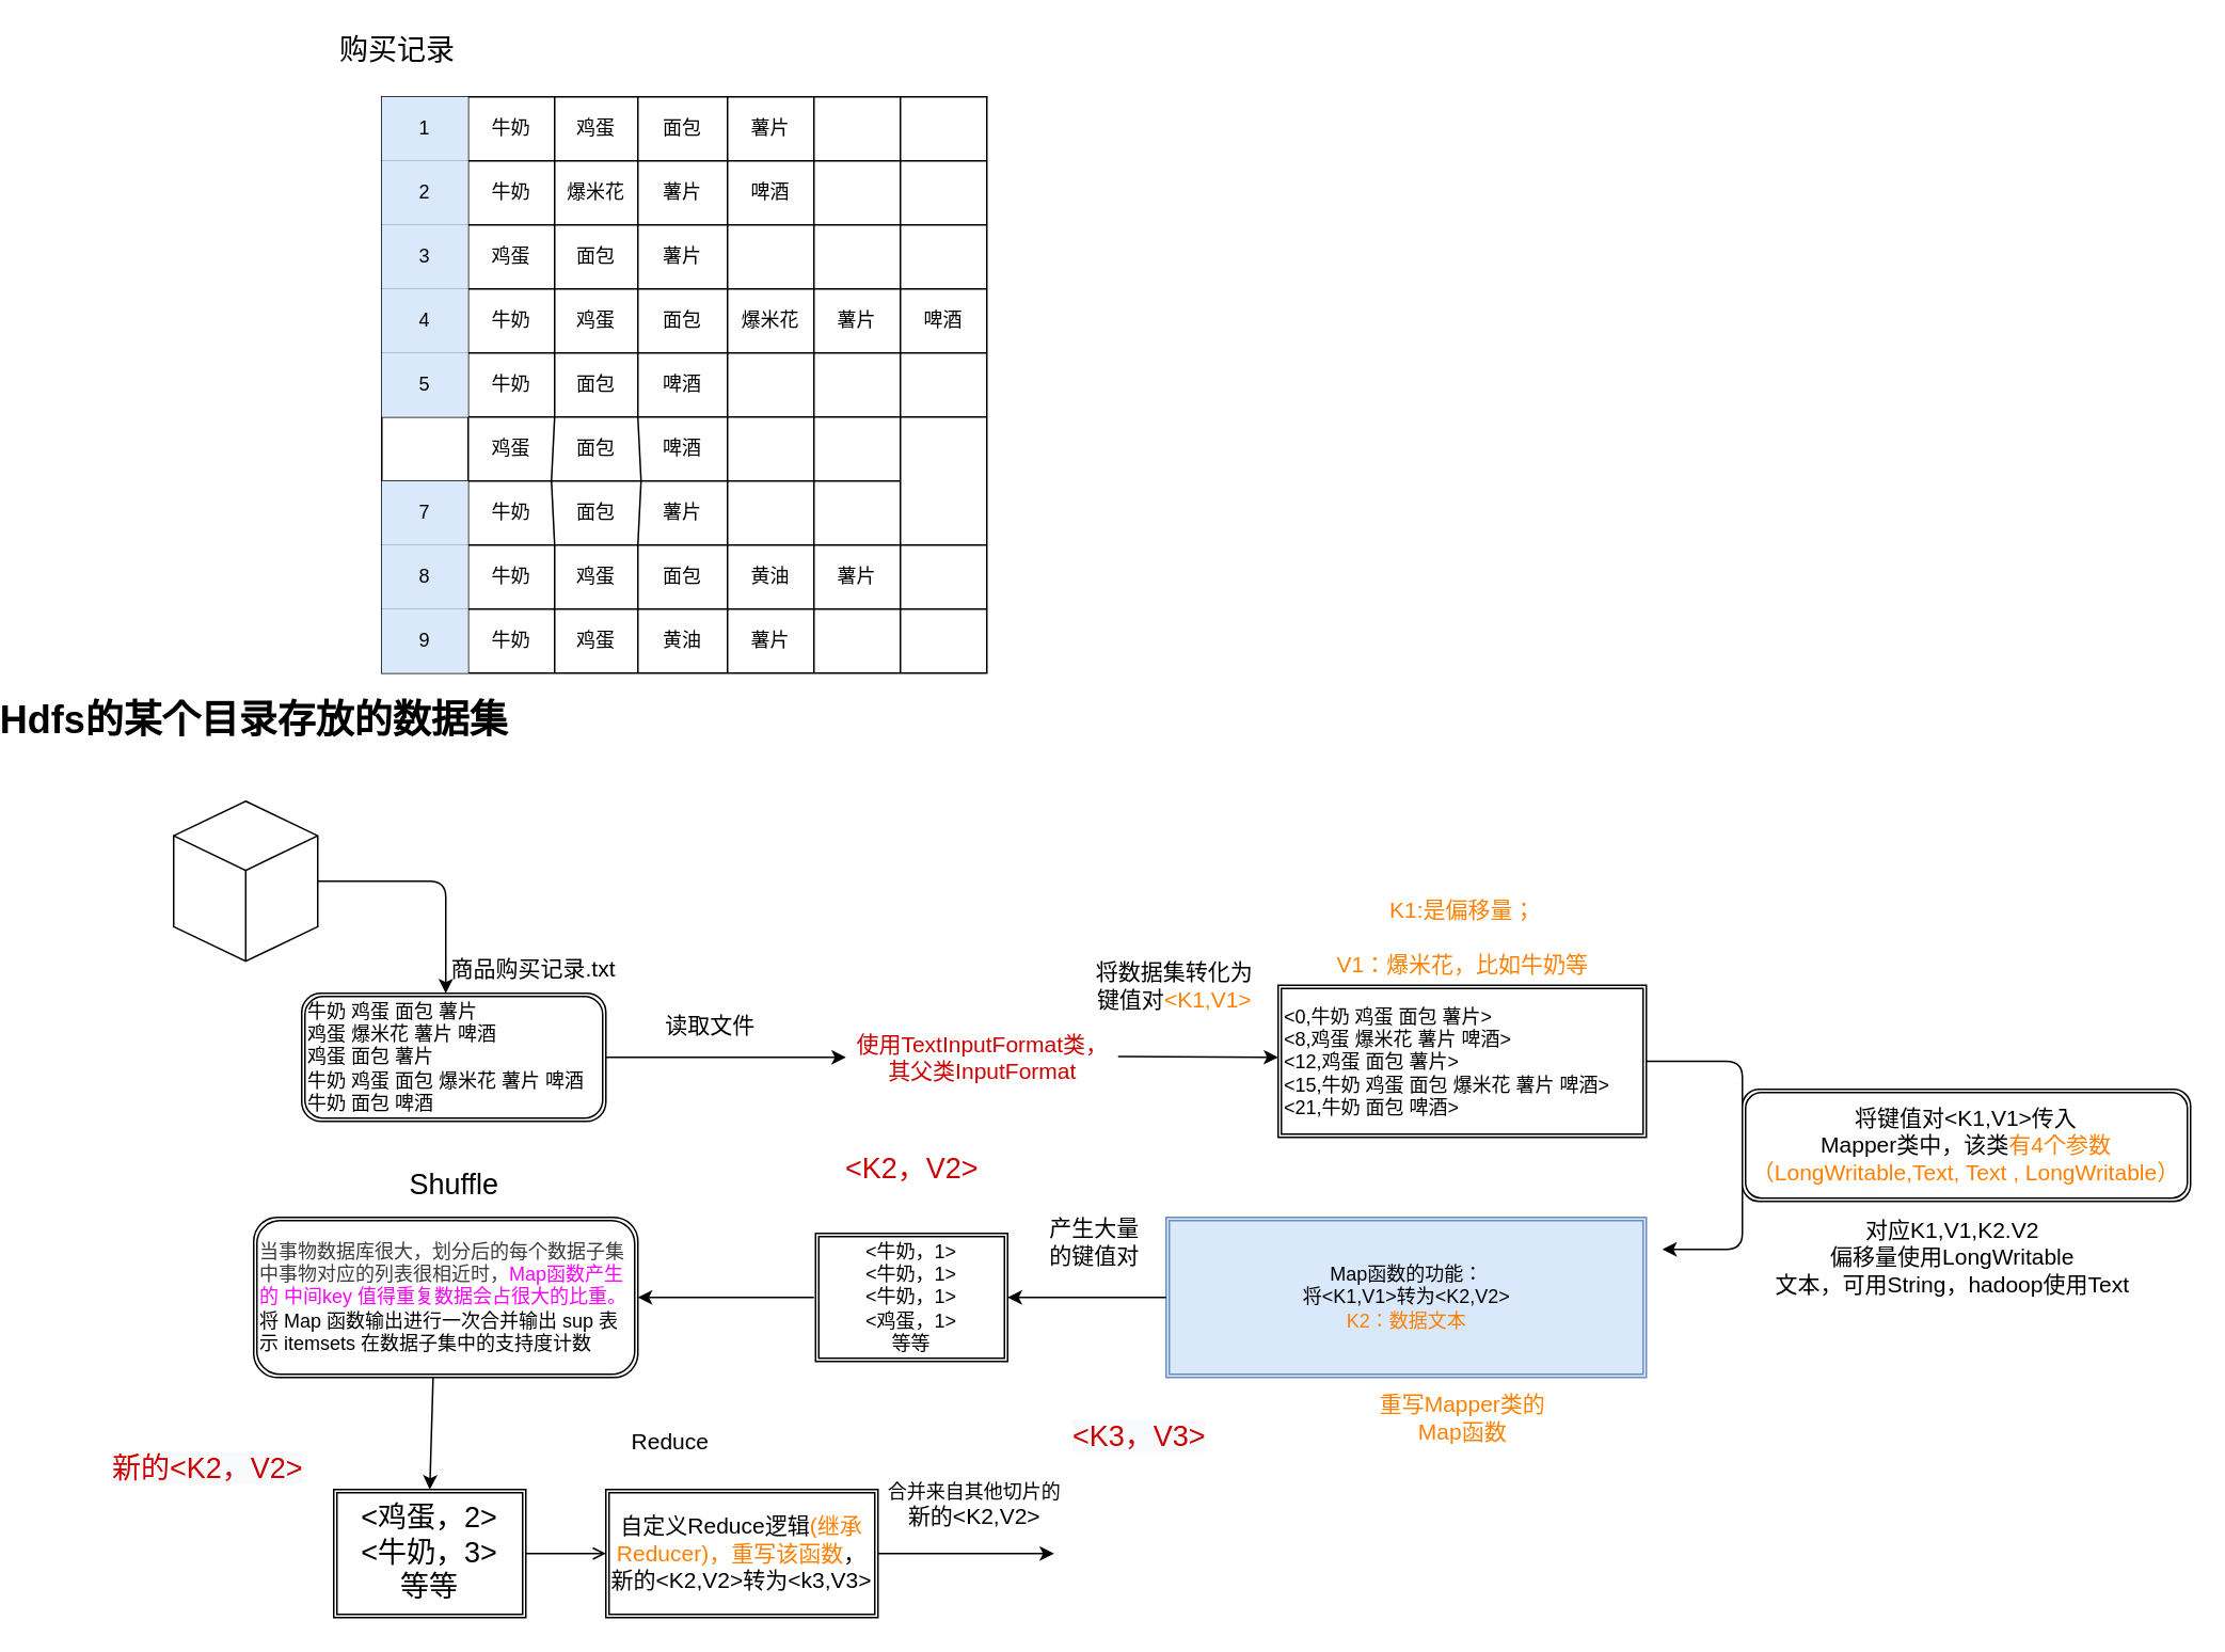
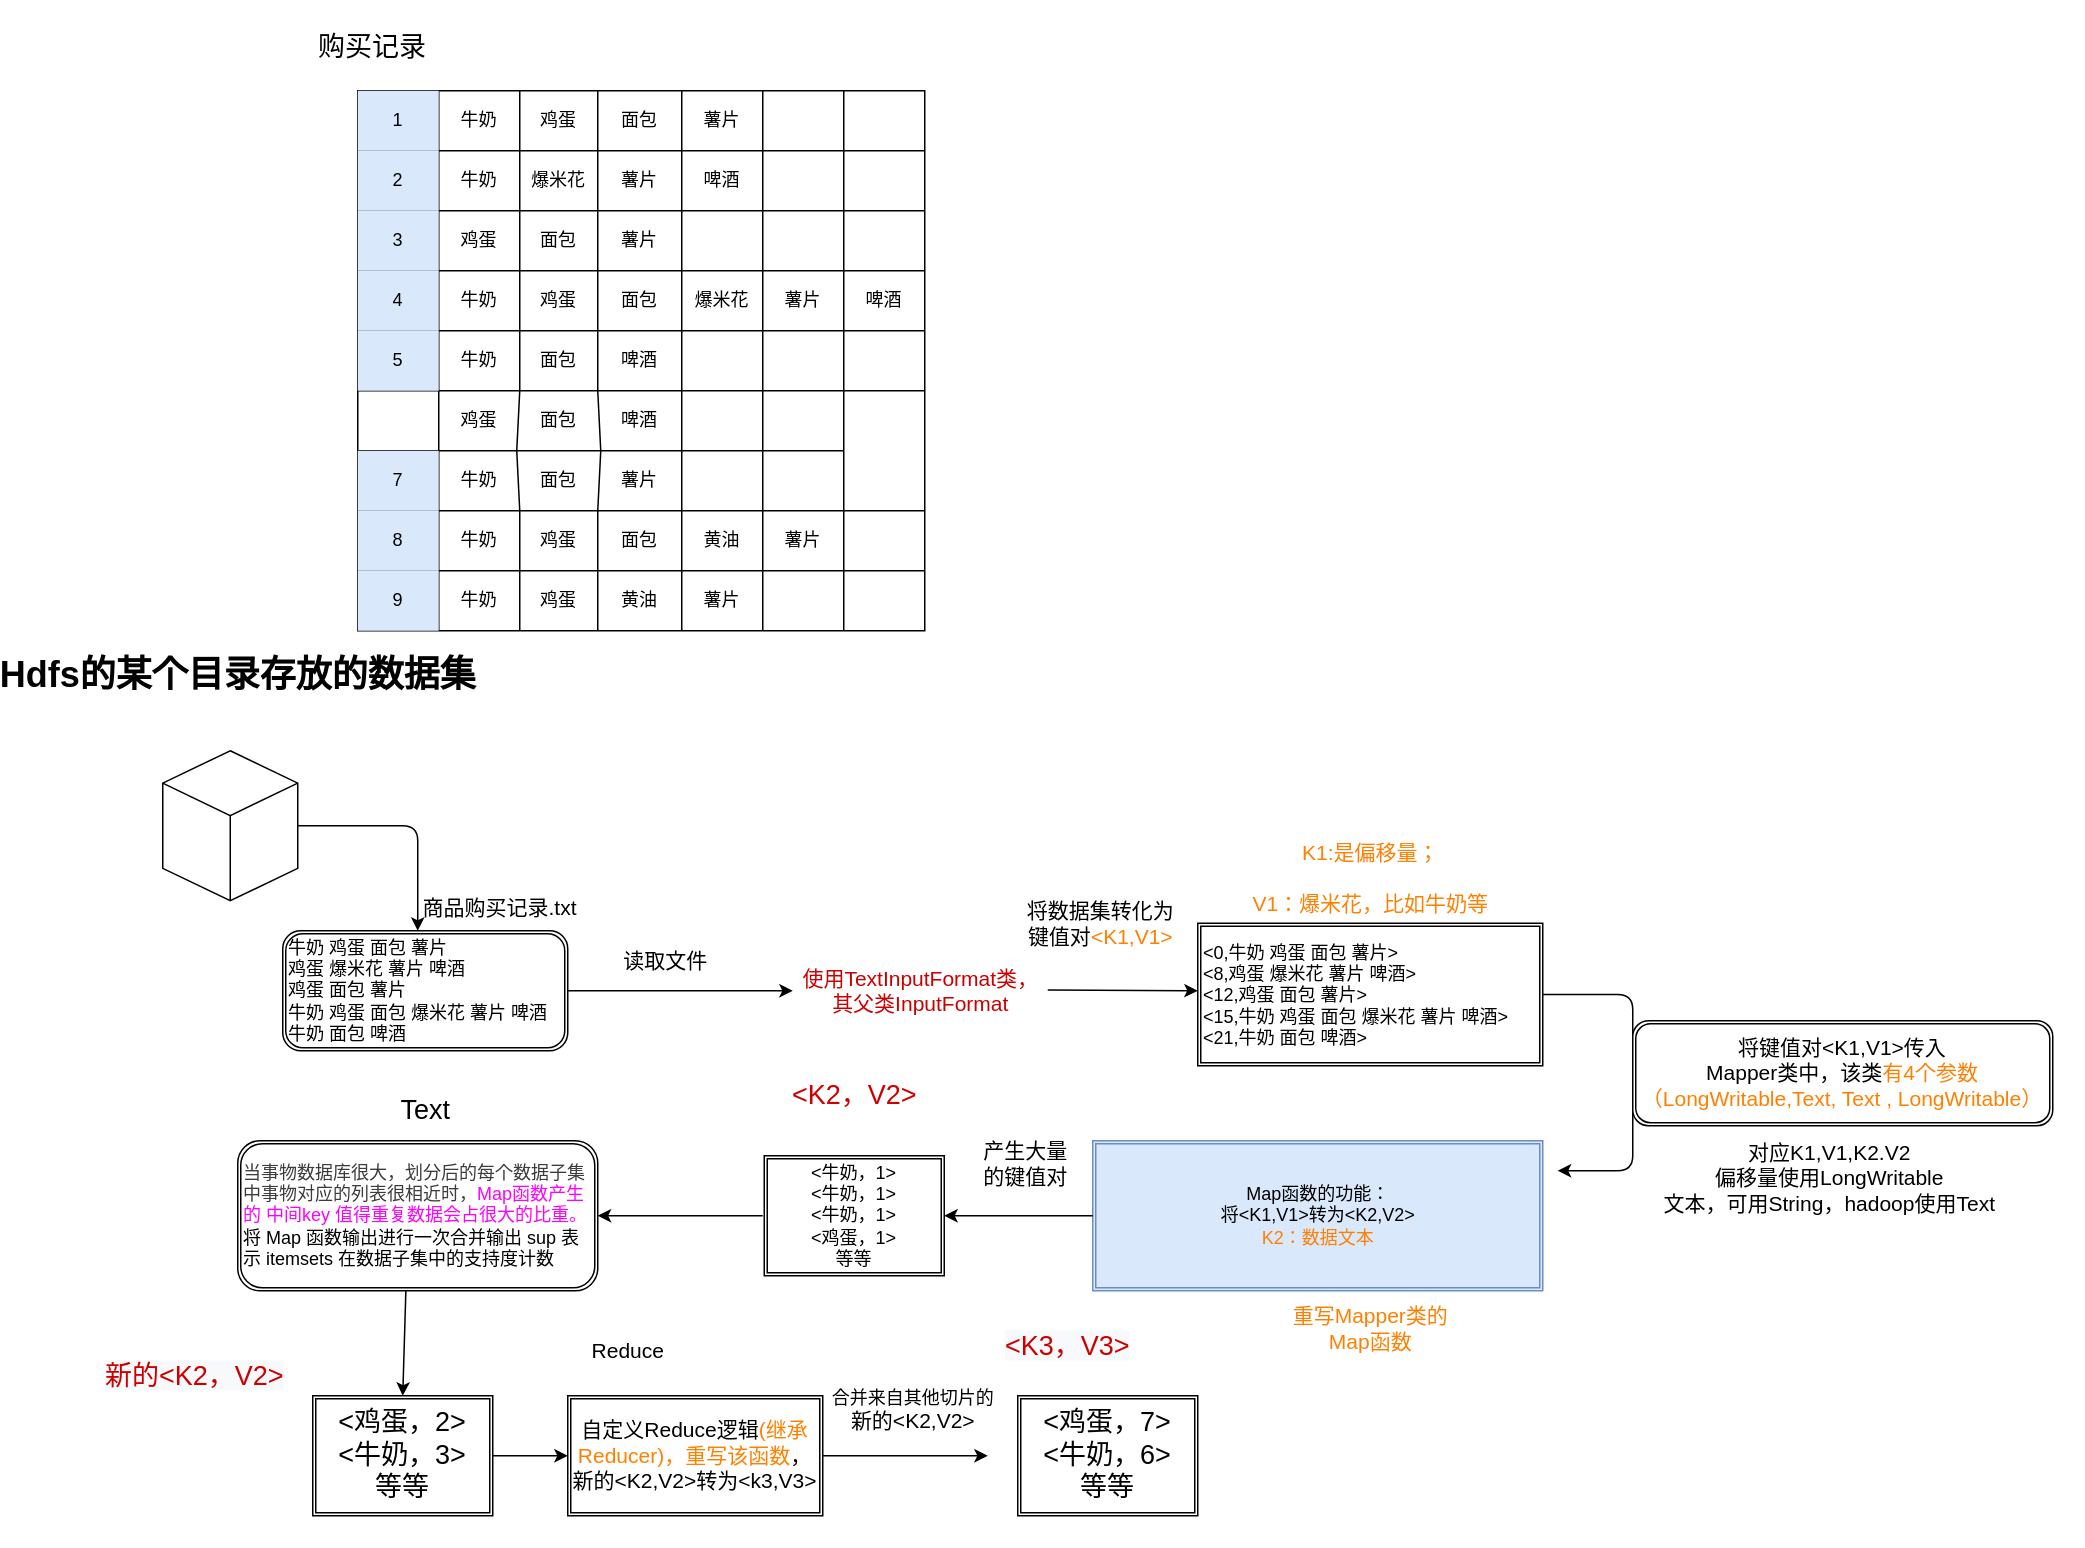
- <mxCell id="99" value="&lt;font style=&quot;font-size: 18px&quot;&gt;Shuffle&lt;/font&gt;" style="text;html=1;align=center;verticalAlign=middle;resizable=0;points=[];autosize=1;" vertex="1" parent="1"><mxGeometry x="200" y="730" width="70" height="20" as="geometry" /></mxCell>
+ <mxCell id="99" value="&lt;font style=&quot;font-size: 18px&quot;&gt;Text&lt;/font&gt;" style="text;html=1;align=center;verticalAlign=middle;resizable=0;points=[];autosize=1;" vertex="1" parent="1"><mxGeometry x="200" y="730" width="70" height="20" as="geometry" /></mxCell>
- <mxCell id="102" value="" style="endArrow=open;html=1;exitX=1;exitY=0.5;exitDx=0;exitDy=0;entryX=0;entryY=0.5;entryDx=0;entryDy=0;" edge="1" parent="1" source="101" target="103"><mxGeometry width="50" height="50" relative="1" as="geometry"><mxPoint x="220" y="1010" as="sourcePoint" /><mxPoint x="310" y="970" as="targetPoint" /></mxGeometry></mxCell>
+ <mxCell id="102" value="" style="endArrow=classic;html=1;exitX=1;exitY=0.5;exitDx=0;exitDy=0;entryX=0;entryY=0.5;entryDx=0;entryDy=0;" edge="1" parent="1" source="101" target="103"><mxGeometry width="50" height="50" relative="1" as="geometry"><mxPoint x="220" y="1010" as="sourcePoint" /><mxPoint x="310" y="970" as="targetPoint" /></mxGeometry></mxCell>
+ <mxCell id="108" value="&lt;span style=&quot;font-size: 18px&quot;&gt;&amp;lt;鸡蛋，7&amp;gt;&lt;br&gt;&lt;/span&gt;&lt;span style=&quot;font-size: 18px&quot;&gt;&amp;lt;牛奶，6&amp;gt;&lt;br&gt;&lt;/span&gt;&lt;span style=&quot;font-size: 18px&quot;&gt;等等&lt;br&gt;&lt;/span&gt;" style="shape=ext;double=1;rounded=0;whiteSpace=wrap;html=1;" vertex="1" parent="1"><mxGeometry x="630" y="930" width="120" height="80" as="geometry" /></mxCell>
